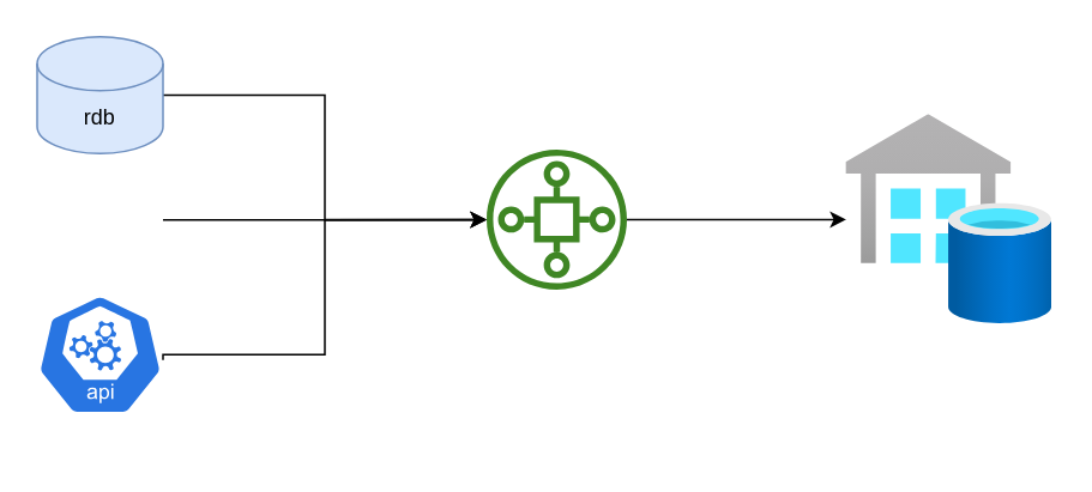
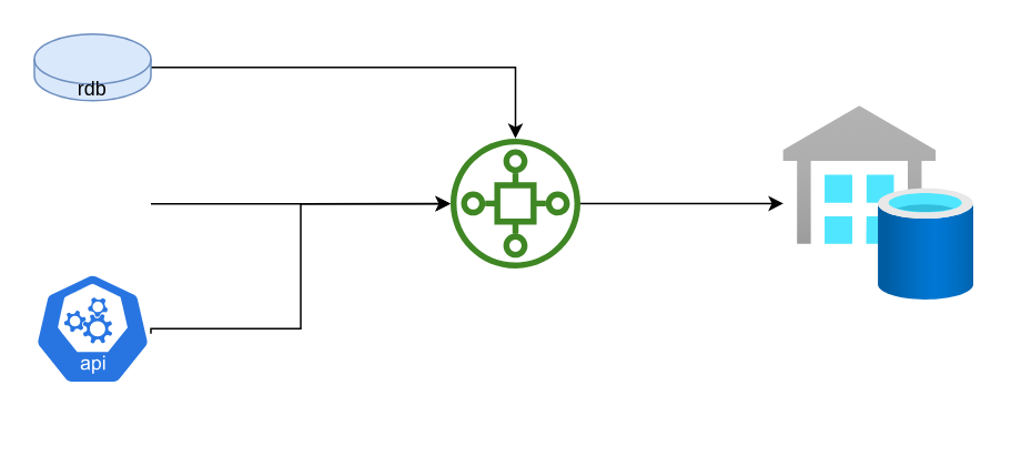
- <mxCell id="3" value="rdb" style="shape=cylinder3;whiteSpace=wrap;html=1;boundedLbl=1;backgroundOutline=1;size=15;fillColor=#dae8fc;strokeColor=#6c8ebf;" vertex="1" parent="1"><mxGeometry x="20" y="20" width="70" height="65" as="geometry" /></mxCell>
+ <mxCell id="3" value="rdb" style="shape=cylinder3;whiteSpace=wrap;html=1;boundedLbl=1;backgroundOutline=1;size=15;fillColor=#dae8fc;strokeColor=#6c8ebf;" vertex="1" parent="1"><mxGeometry x="20" y="20" width="70" height="40" as="geometry" /></mxCell>
